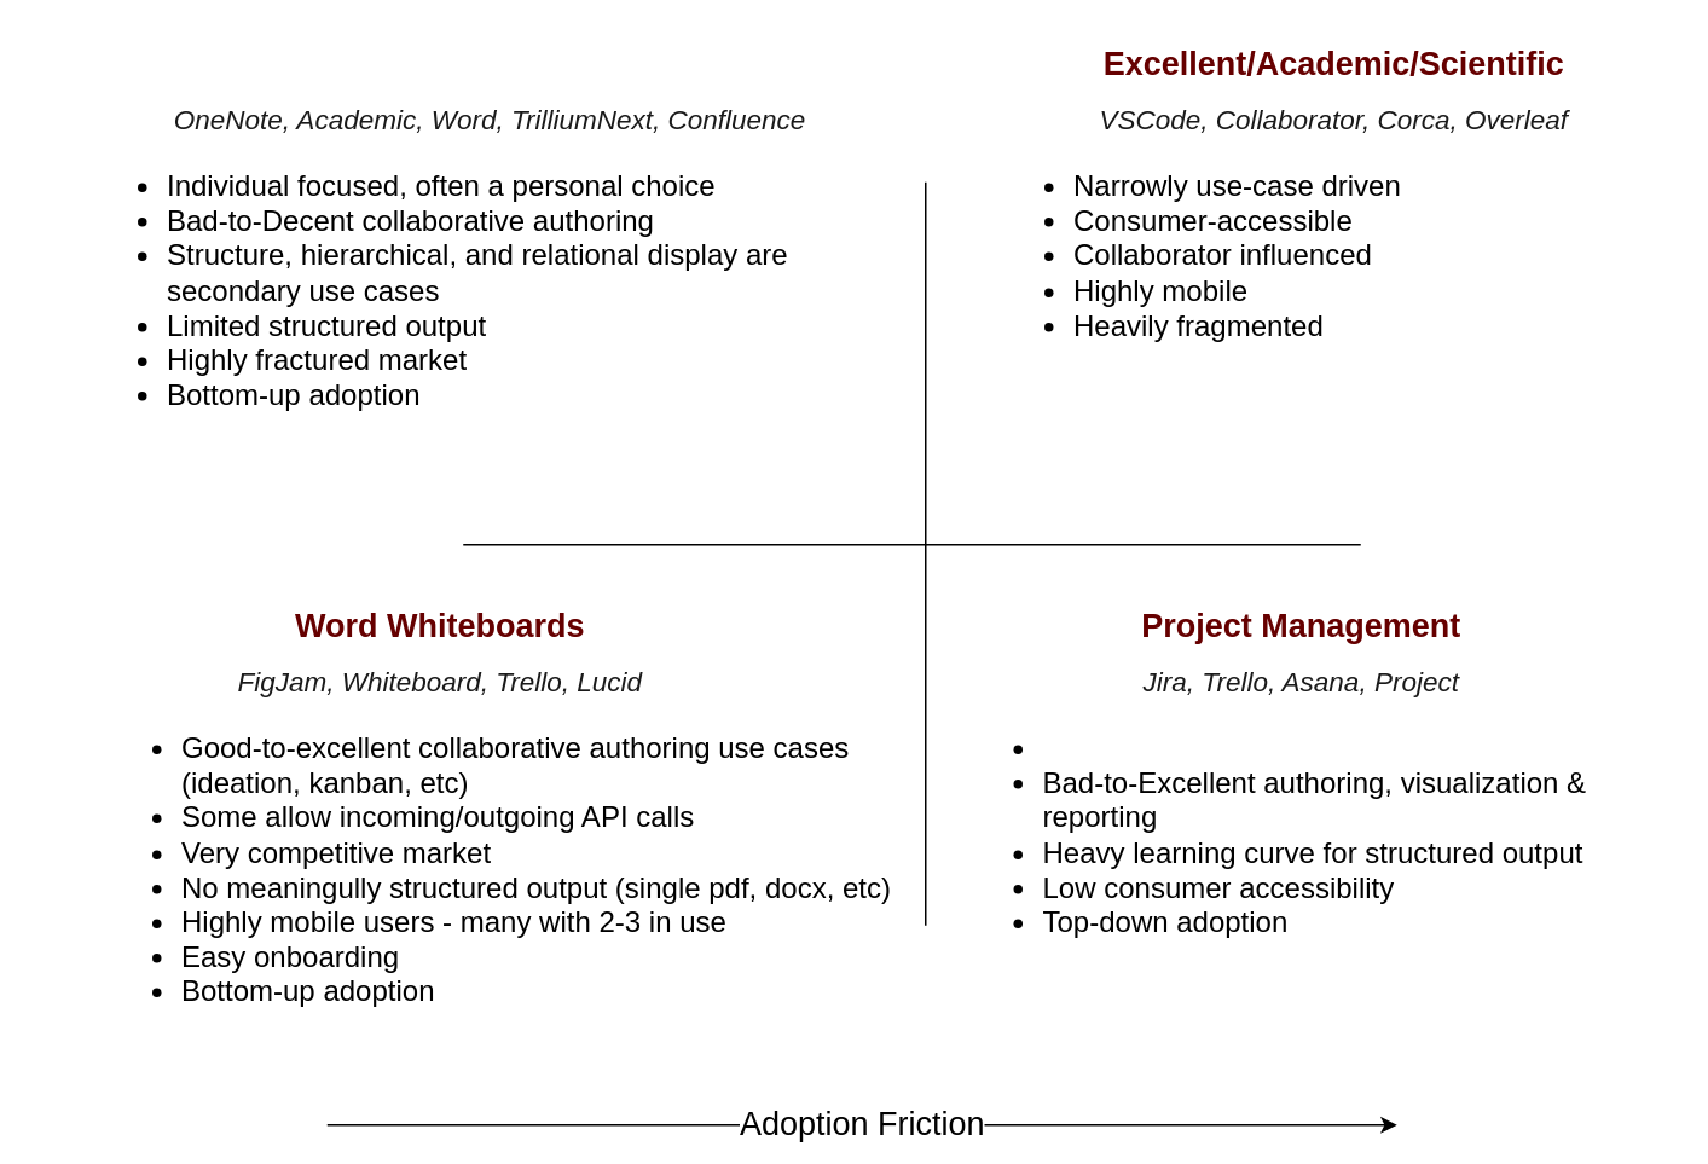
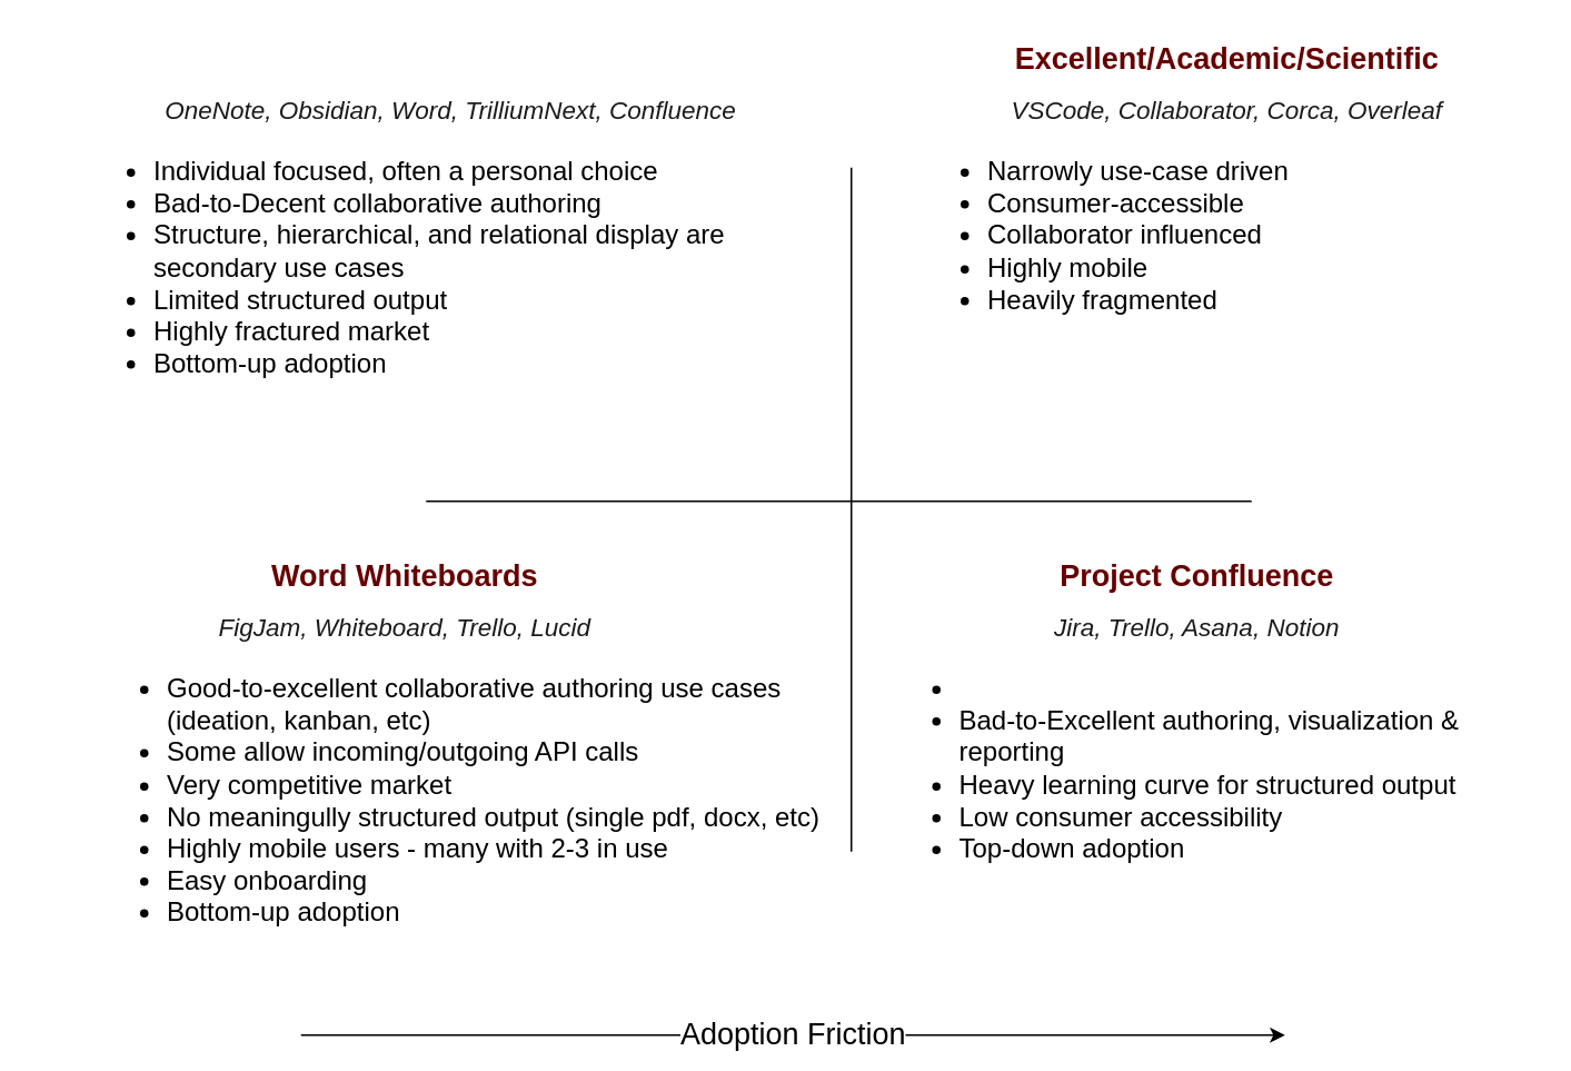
- <mxCell id="18" value="OneNote, Academic, Word, TrilliumNext, Confluence" style="text;html=1;align=center;verticalAlign=middle;whiteSpace=wrap;rounded=0;fontColor=#1A1A1A;fontSize=15;fontStyle=2" parent="17" vertex="1"><mxGeometry x="8.919" y="30" width="422.162" height="30" as="geometry" /></mxCell>
+ <mxCell id="18" value="OneNote, Obsidian, Word, TrilliumNext, Confluence" style="text;html=1;align=center;verticalAlign=middle;whiteSpace=wrap;rounded=0;fontColor=#1A1A1A;fontSize=15;fontStyle=2" parent="17" vertex="1"><mxGeometry x="8.919" y="30" width="422.162" height="30" as="geometry" /></mxCell>
- <mxCell id="15" value="&lt;font style=&quot;color: rgb(102, 0, 0);&quot;&gt;Project Management&lt;/font&gt;" style="text;html=1;align=center;verticalAlign=middle;whiteSpace=wrap;rounded=0;fontColor=light-dark(#000000,#660000);fontSize=18;fontStyle=1" parent="13" vertex="1"><mxGeometry x="7.5" width="355" height="30" as="geometry" /></mxCell>
+ <mxCell id="15" value="&lt;font style=&quot;color: rgb(102, 0, 0);&quot;&gt;Project Confluence&lt;/font&gt;" style="text;html=1;align=center;verticalAlign=middle;whiteSpace=wrap;rounded=0;fontColor=light-dark(#000000,#660000);fontSize=18;fontStyle=1" parent="13" vertex="1"><mxGeometry x="7.5" width="355" height="30" as="geometry" /></mxCell>
- <mxCell id="14" value="Jira, Trello, Asana, Project" style="text;html=1;align=center;verticalAlign=middle;whiteSpace=wrap;rounded=0;fontColor=#1A1A1A;fontSize=15;fontStyle=2" parent="13" vertex="1"><mxGeometry x="7.5" y="30" width="355" height="30" as="geometry" /></mxCell>
+ <mxCell id="14" value="Jira, Trello, Asana, Notion" style="text;html=1;align=center;verticalAlign=middle;whiteSpace=wrap;rounded=0;fontColor=#1A1A1A;fontSize=15;fontStyle=2" parent="13" vertex="1"><mxGeometry x="7.5" y="30" width="355" height="30" as="geometry" /></mxCell>
